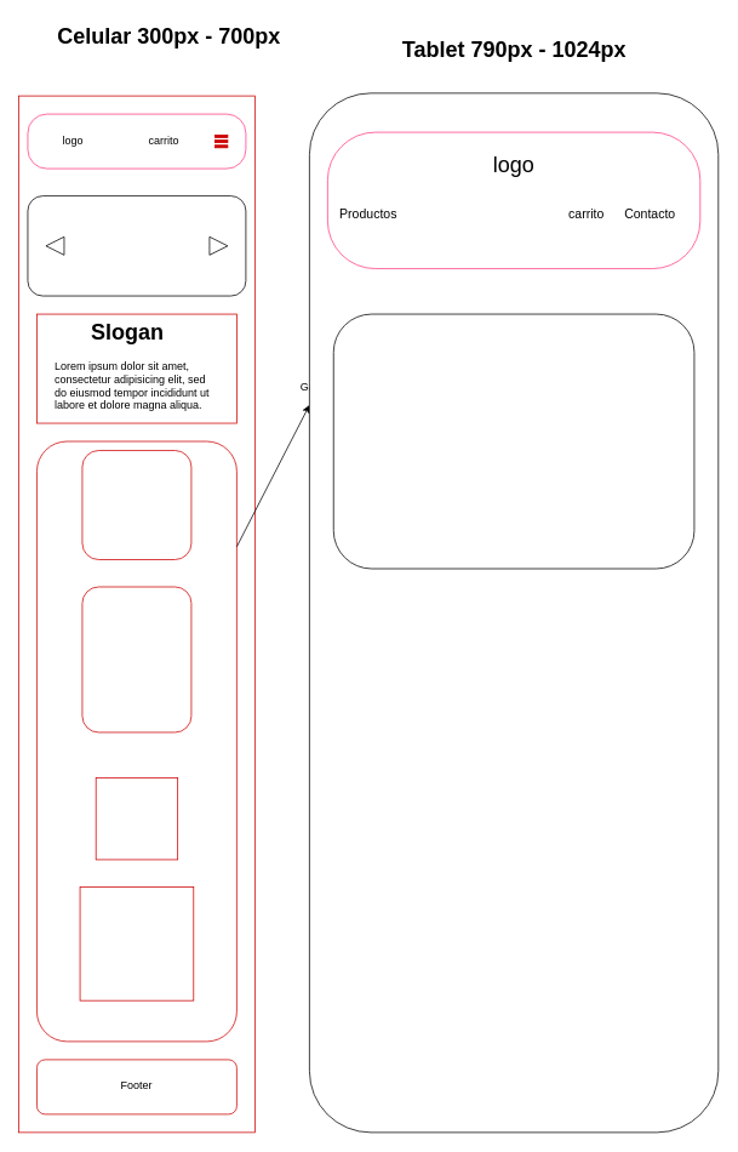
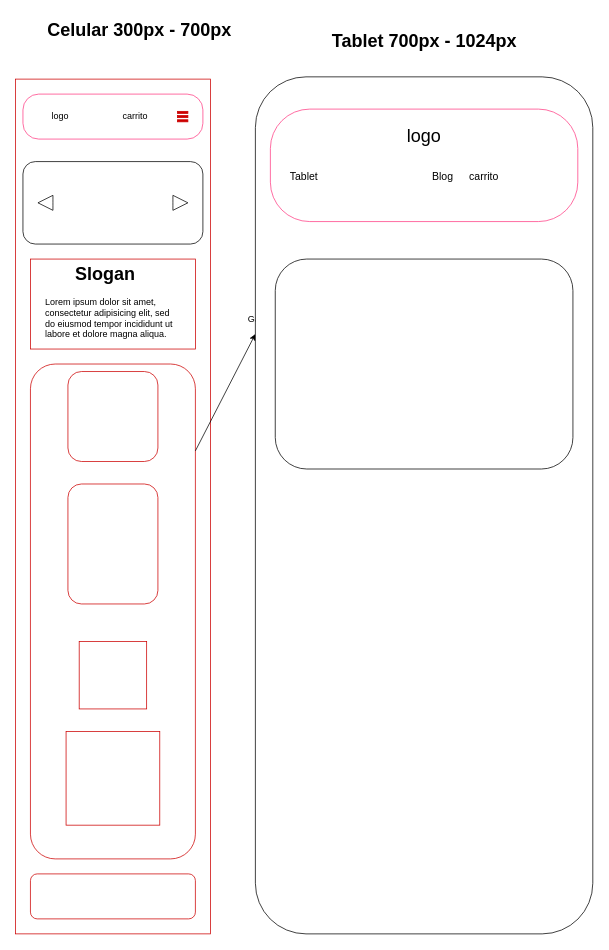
- <mxCell id="22" value="Tablet 790px - 1024px" style="text;strokeColor=none;fillColor=none;html=1;fontSize=24;fontStyle=1;verticalAlign=middle;align=center;" parent="1" vertex="1"><mxGeometry x="515" y="35" width="100" height="40" as="geometry" /></mxCell>
+ <mxCell id="22" value="Tablet 700px - 1024px" style="text;strokeColor=none;fillColor=none;html=1;fontSize=24;fontStyle=1;verticalAlign=middle;align=center;" parent="1" vertex="1"><mxGeometry x="515" y="35" width="100" height="40" as="geometry" /></mxCell>
- <mxCell id="28" value="&lt;font style=&quot;font-size: 14px&quot;&gt;Productos&lt;/font&gt;" style="text;html=1;strokeColor=none;fillColor=none;align=center;verticalAlign=middle;whiteSpace=wrap;rounded=0;" vertex="1" parent="1"><mxGeometry x="380" y="215" width="50" height="40" as="geometry" /></mxCell>
+ <mxCell id="28" value="&lt;font style=&quot;font-size: 14px&quot;&gt;Tablet&lt;/font&gt;" style="text;html=1;strokeColor=none;fillColor=none;align=center;verticalAlign=middle;whiteSpace=wrap;rounded=0;" vertex="1" parent="1"><mxGeometry x="380" y="215" width="50" height="40" as="geometry" /></mxCell>
+ <mxCell id="29" value="&lt;font style=&quot;font-size: 14px&quot;&gt;Blog&lt;/font&gt;" style="text;html=1;strokeColor=none;fillColor=none;align=center;verticalAlign=middle;whiteSpace=wrap;rounded=0;" vertex="1" parent="1"><mxGeometry x="565" y="215" width="50" height="40" as="geometry" /></mxCell>
- <mxCell id="27" value="&lt;font style=&quot;font-size: 14px&quot;&gt;Contacto&lt;/font&gt;" style="text;html=1;strokeColor=none;fillColor=none;align=center;verticalAlign=middle;whiteSpace=wrap;rounded=0;" vertex="1" parent="1"><mxGeometry x="690" y="215" width="50" height="40" as="geometry" /></mxCell>
- <mxCell id="21" value="Footer" style="text;html=1;strokeColor=none;fillColor=none;align=center;verticalAlign=middle;whiteSpace=wrap;rounded=0;" parent="1" vertex="1"><mxGeometry x="130" y="1184" width="40" height="20" as="geometry" /></mxCell>
